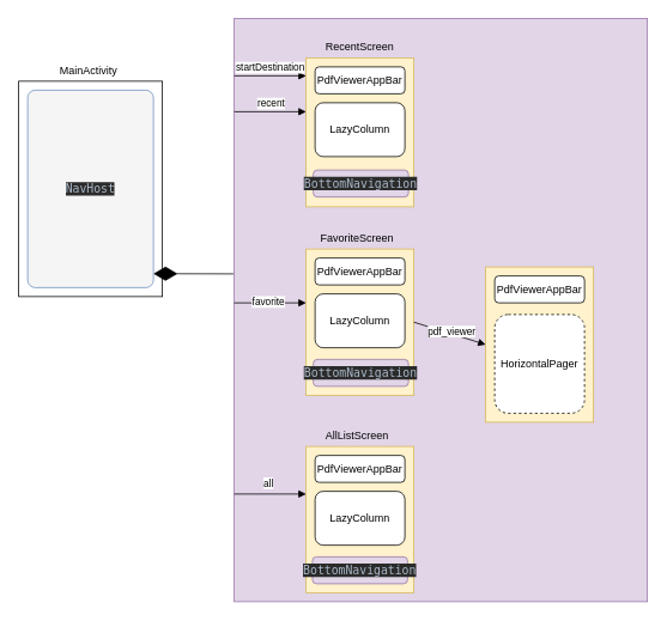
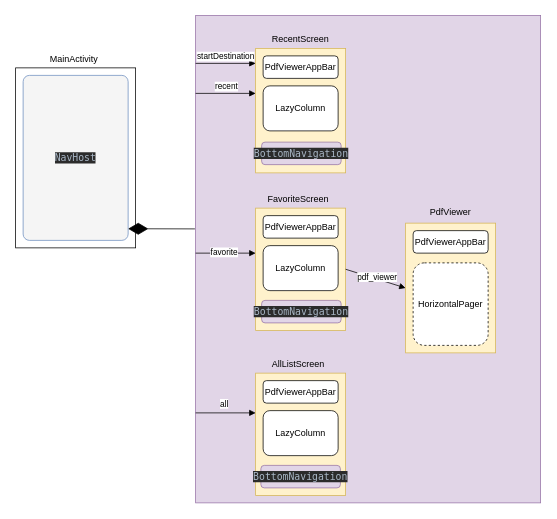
+ <mxCell id="21" value="PdfViewer" style="text;html=1;strokeColor=none;fillColor=none;align=center;verticalAlign=middle;whiteSpace=wrap;rounded=0;" parent="1" vertex="1"><mxGeometry x="570" y="267" width="60" height="30" as="geometry" /></mxCell>
